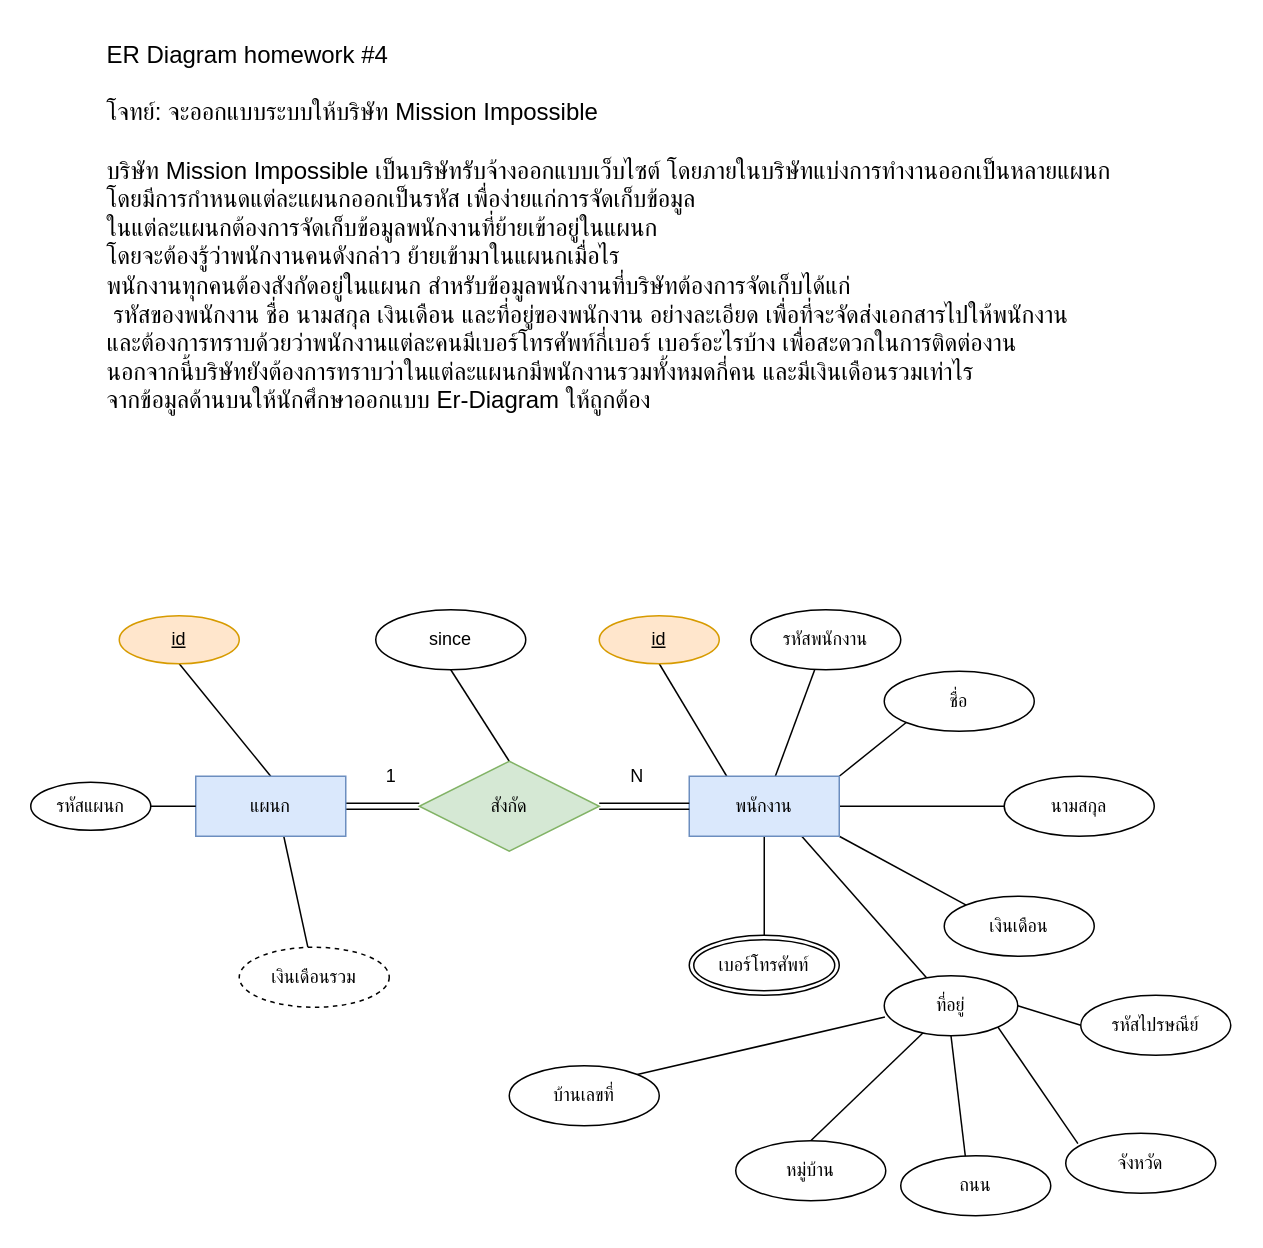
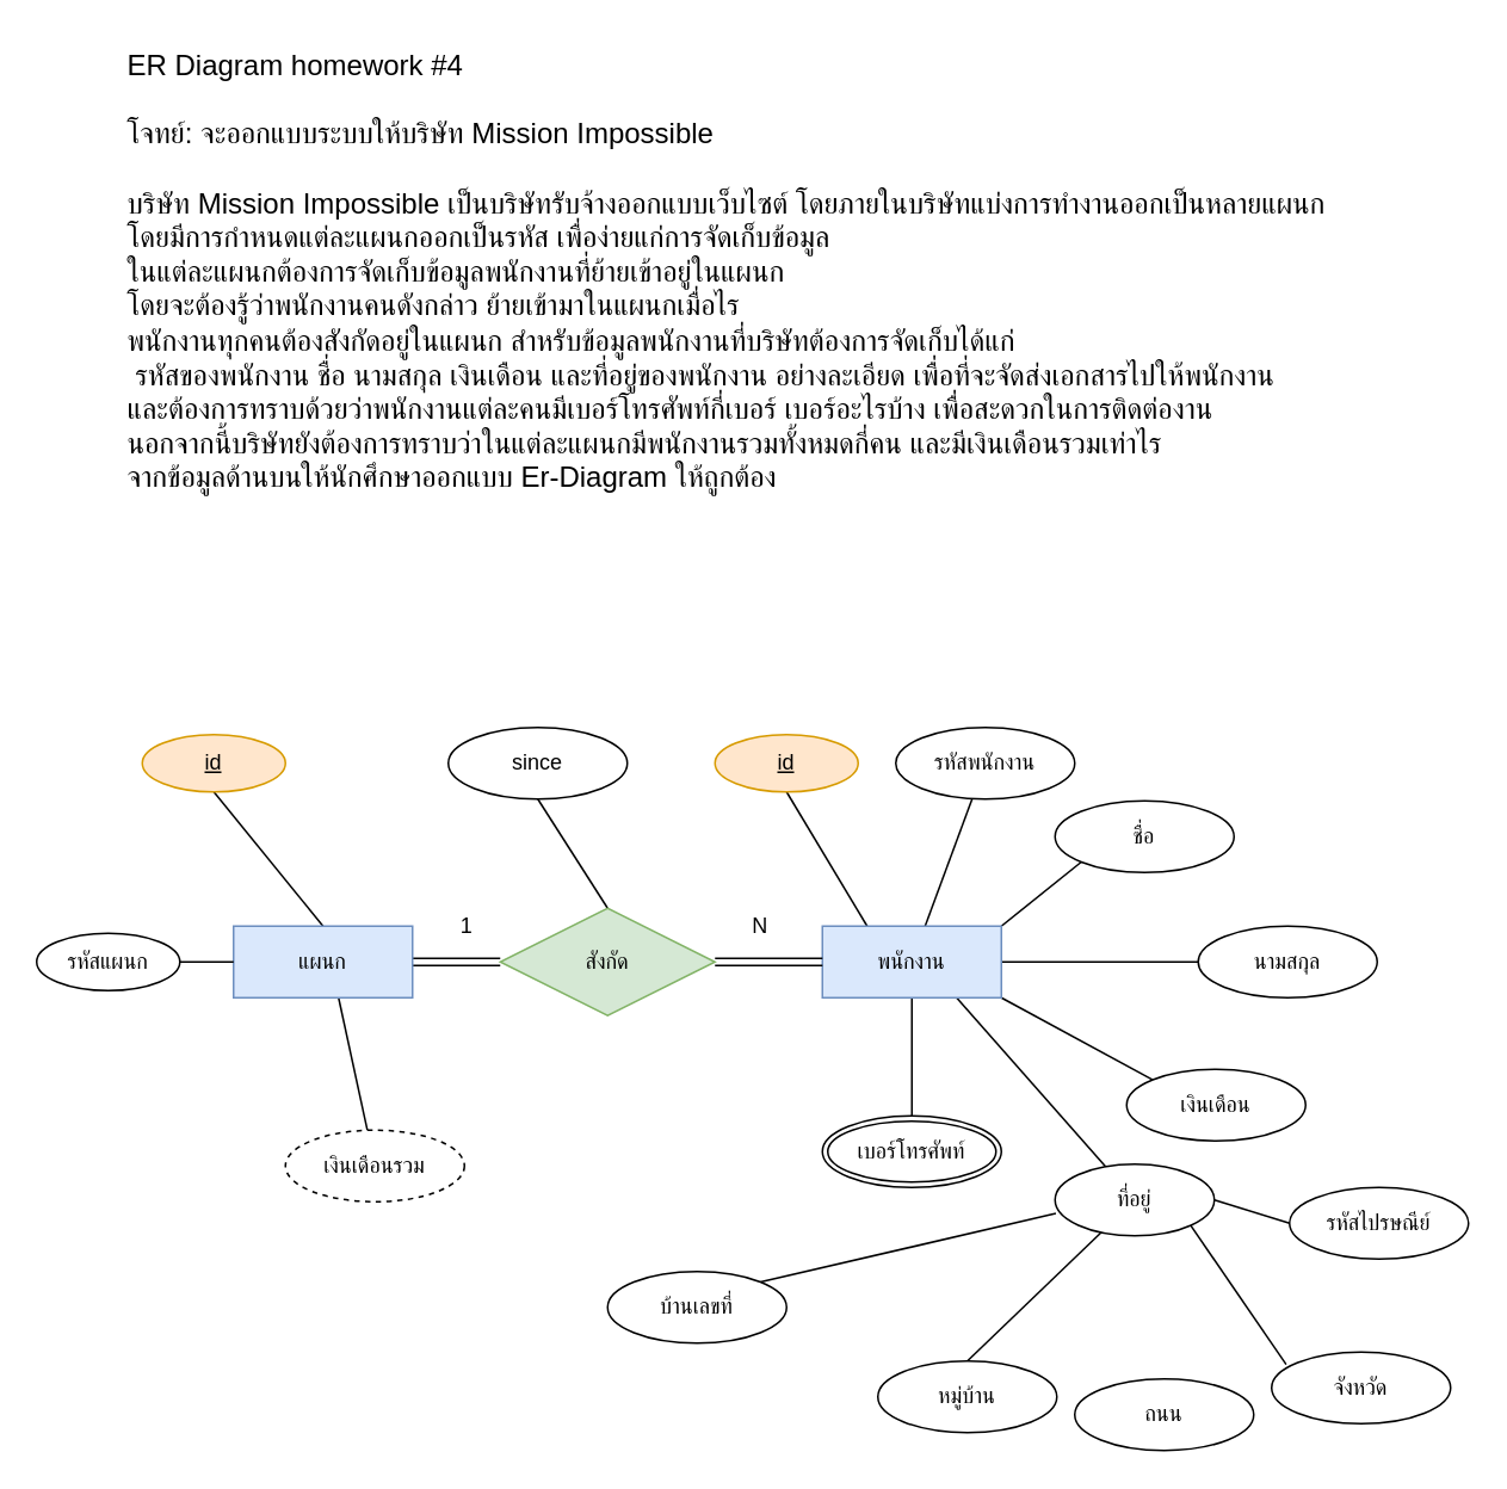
- <mxCell id="27" style="edgeStyle=none;rounded=0;orthogonalLoop=1;jettySize=auto;html=1;exitX=0.5;exitY=1;exitDx=0;exitDy=0;entryX=0.431;entryY=0.017;entryDx=0;entryDy=0;entryPerimeter=0;endArrow=none;endFill=0;" parent="1" source="31" target="36" edge="1"><mxGeometry relative="1" as="geometry" /></mxCell>
